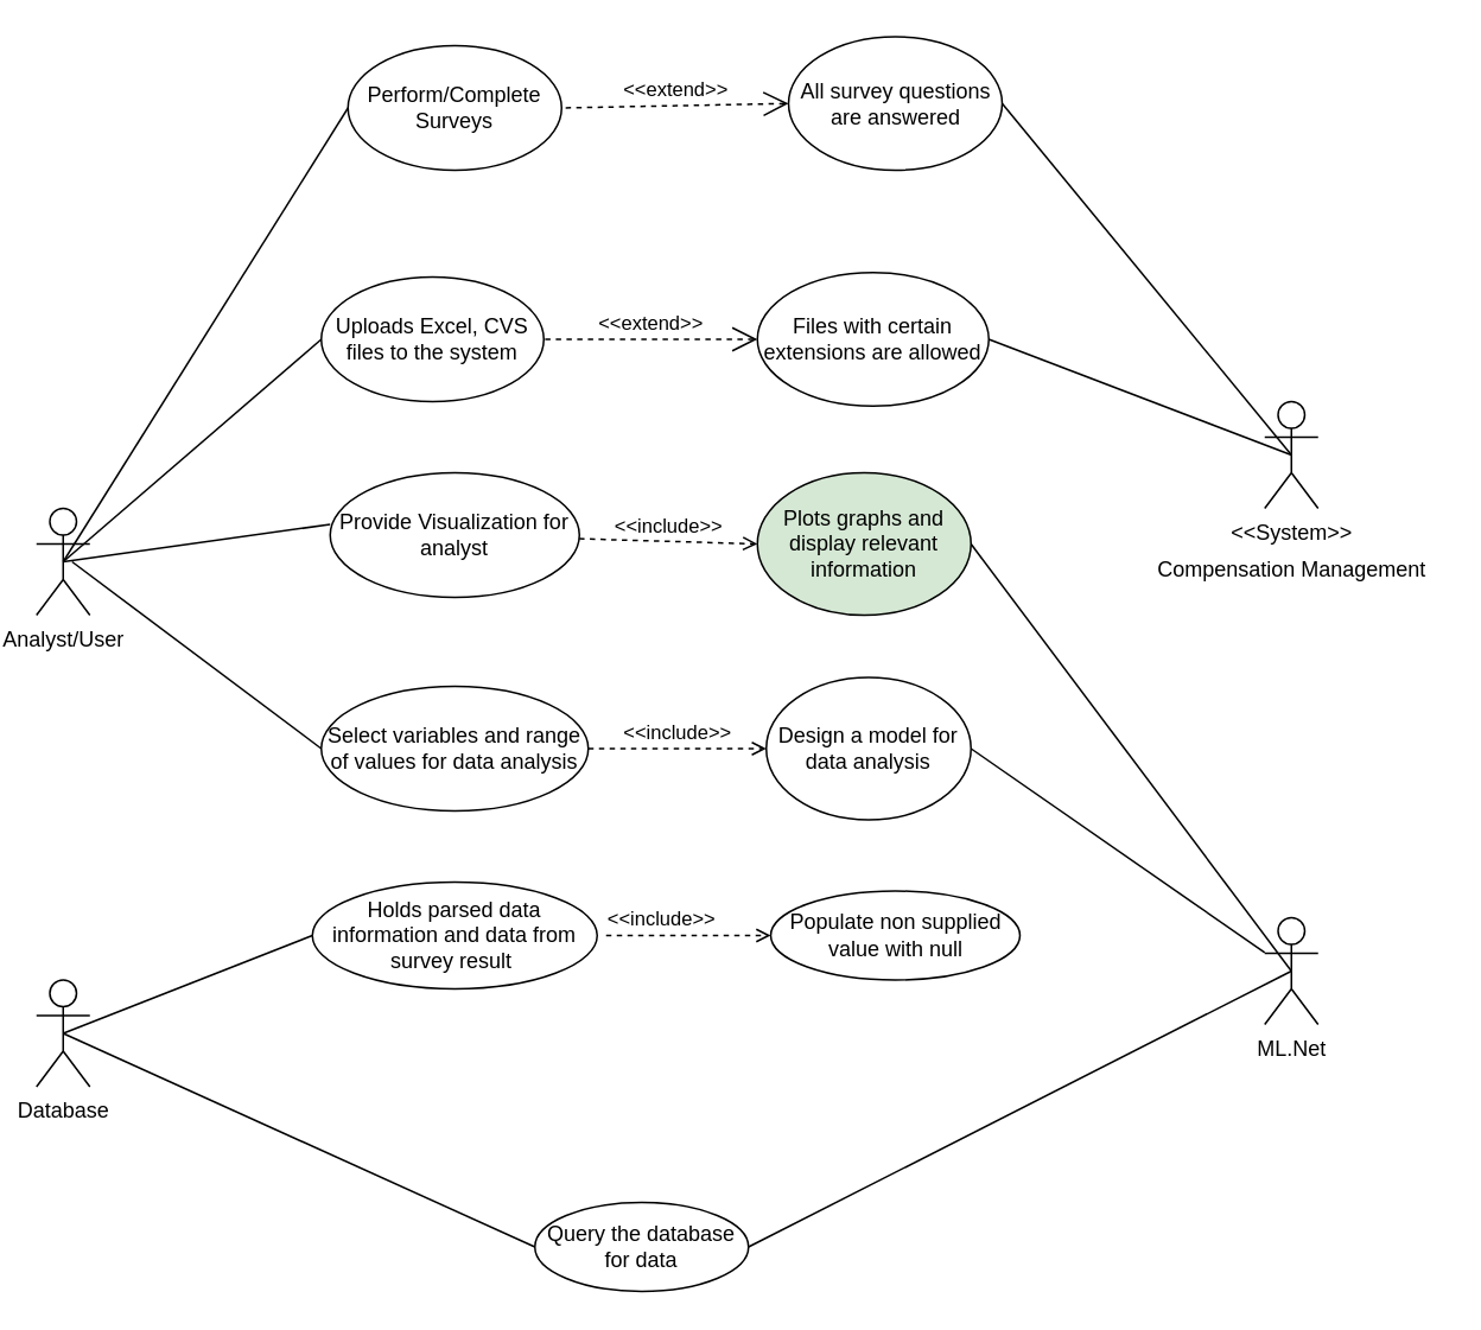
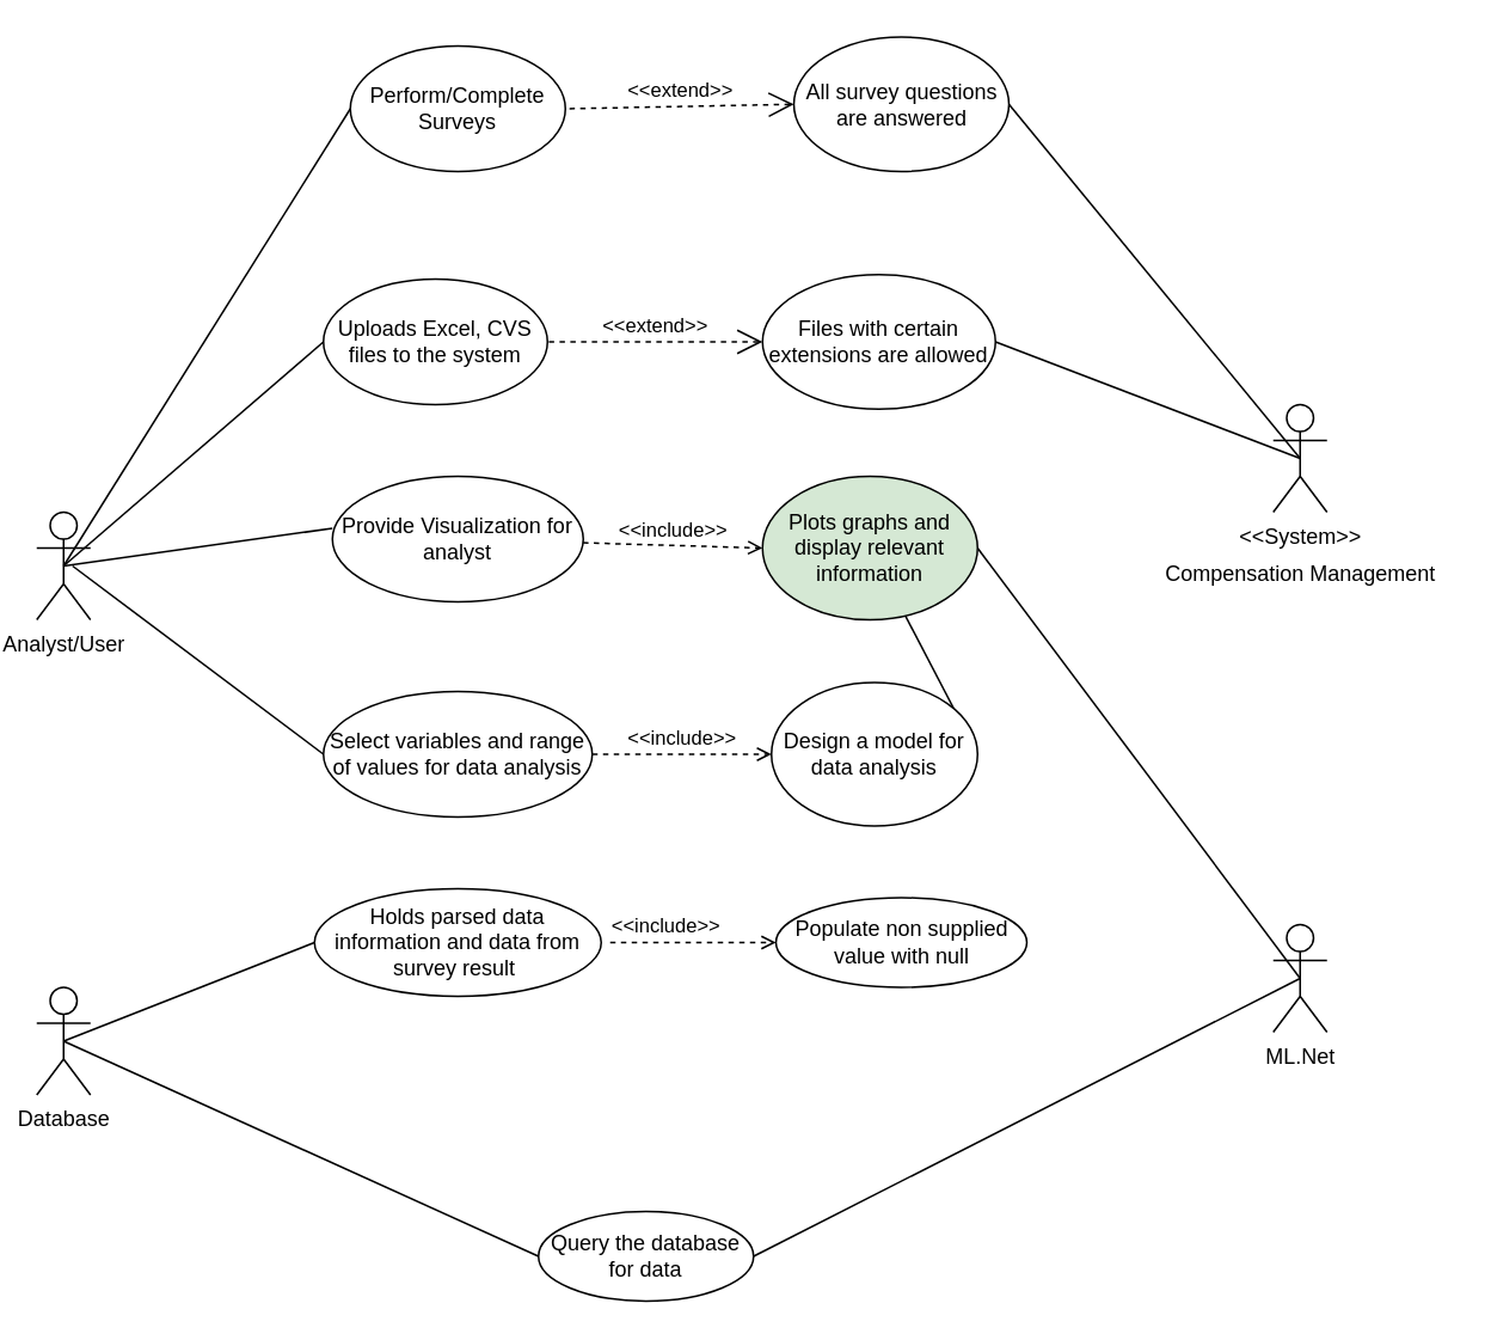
- <mxCell id="18" value="" style="endArrow=none;html=1;exitX=1;exitY=0.5;exitDx=0;exitDy=0;" edge="1" parent="1" source="33" target="3"><mxGeometry width="50" height="50" relative="1" as="geometry"><mxPoint x="520" y="455" as="sourcePoint" /><mxPoint x="530" y="345" as="targetPoint" /></mxGeometry></mxCell>
+ <mxCell id="18" value="" style="endArrow=none;html=1;exitX=1;exitY=0.5;exitDx=0;exitDy=0;" edge="1" parent="1" source="33" target="28"><mxGeometry width="50" height="50" relative="1" as="geometry"><mxPoint x="520" y="455" as="sourcePoint" /><mxPoint x="530" y="345" as="targetPoint" /></mxGeometry></mxCell>
